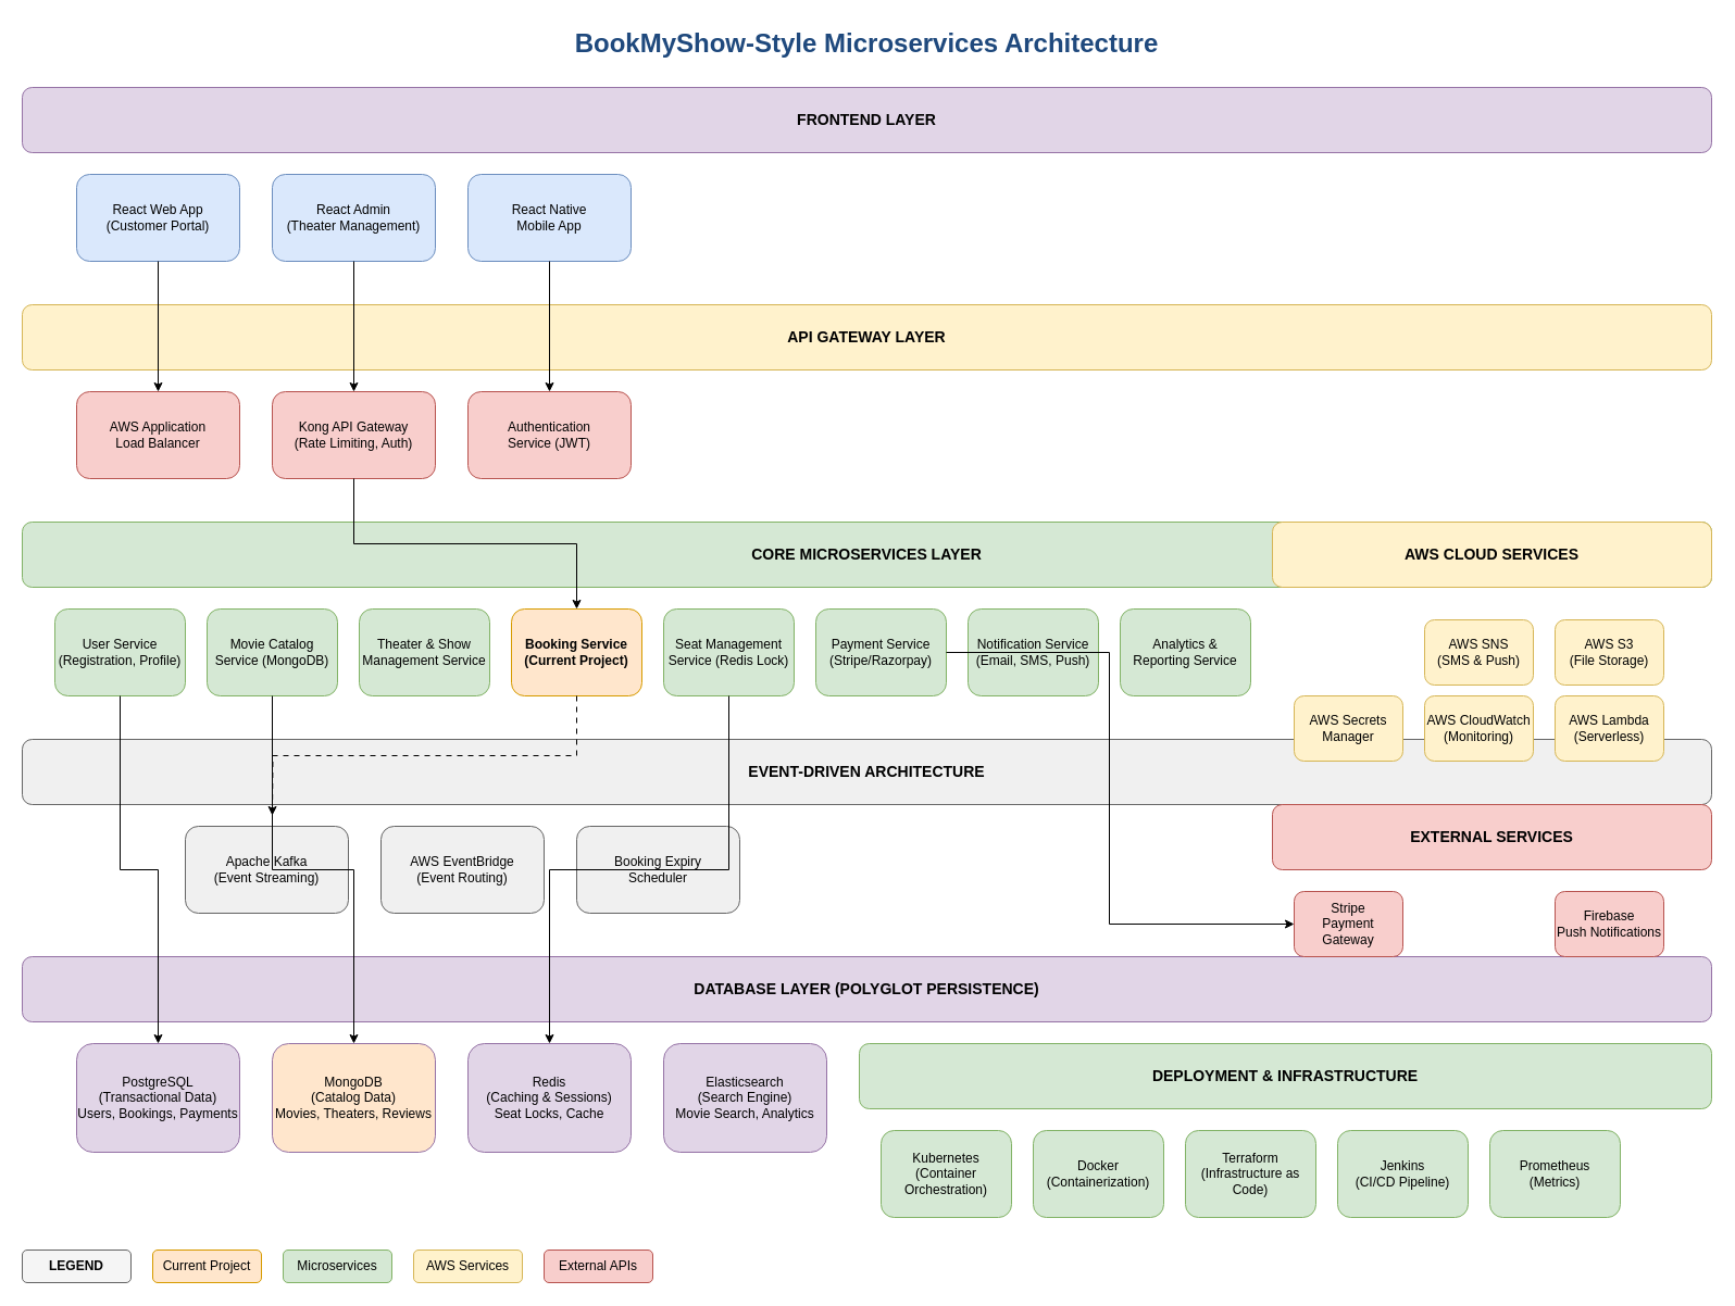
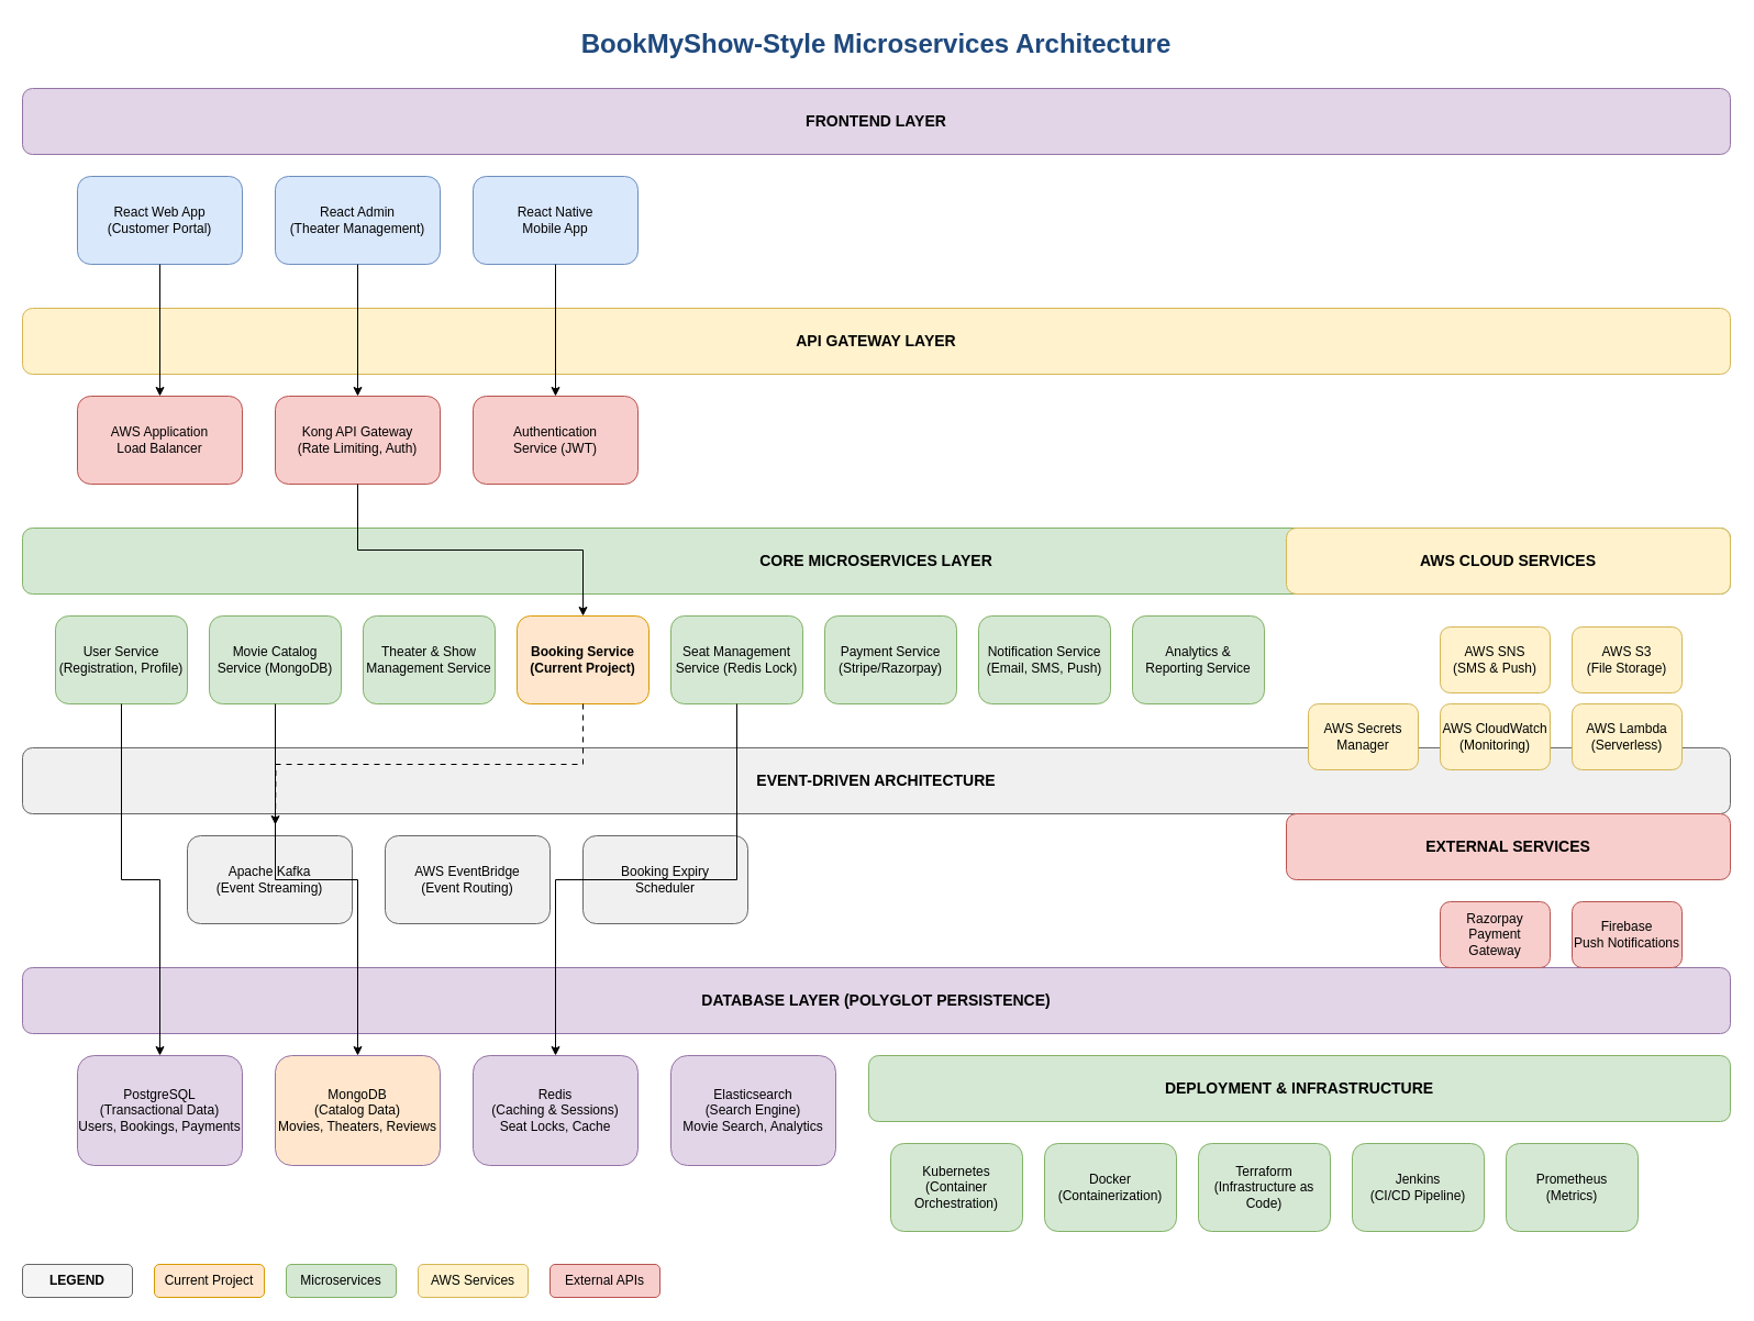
- <mxCell id="52" style="edgeStyle=orthogonalEdgeStyle;rounded=0;orthogonalLoop=1;jettySize=auto;html=1;exitX=1;exitY=0.5;exitDx=0;exitDy=0;entryX=0;entryY=0.5;entryDx=0;entryDy=0;" edge="1" parent="1" source="17" target="36"><mxGeometry relative="1" as="geometry"><Array as="points"><mxPoint x="1020" y="600" /><mxPoint x="1020" y="850" /></Array></mxGeometry></mxCell>
- <mxCell id="36" value="Stripe&#10;Payment Gateway" style="rounded=1;whiteSpace=wrap;html=1;fillColor=#f8cecc;strokeColor=#b85450;" vertex="1" parent="1"><mxGeometry x="1190" y="820" width="100" height="60" as="geometry" /></mxCell>
+ <mxCell id="37" value="Razorpay&#10;Payment Gateway" style="rounded=1;whiteSpace=wrap;html=1;fillColor=#f8cecc;strokeColor=#b85450;" vertex="1" parent="1"><mxGeometry x="1310" y="820" width="100" height="60" as="geometry" /></mxCell>
